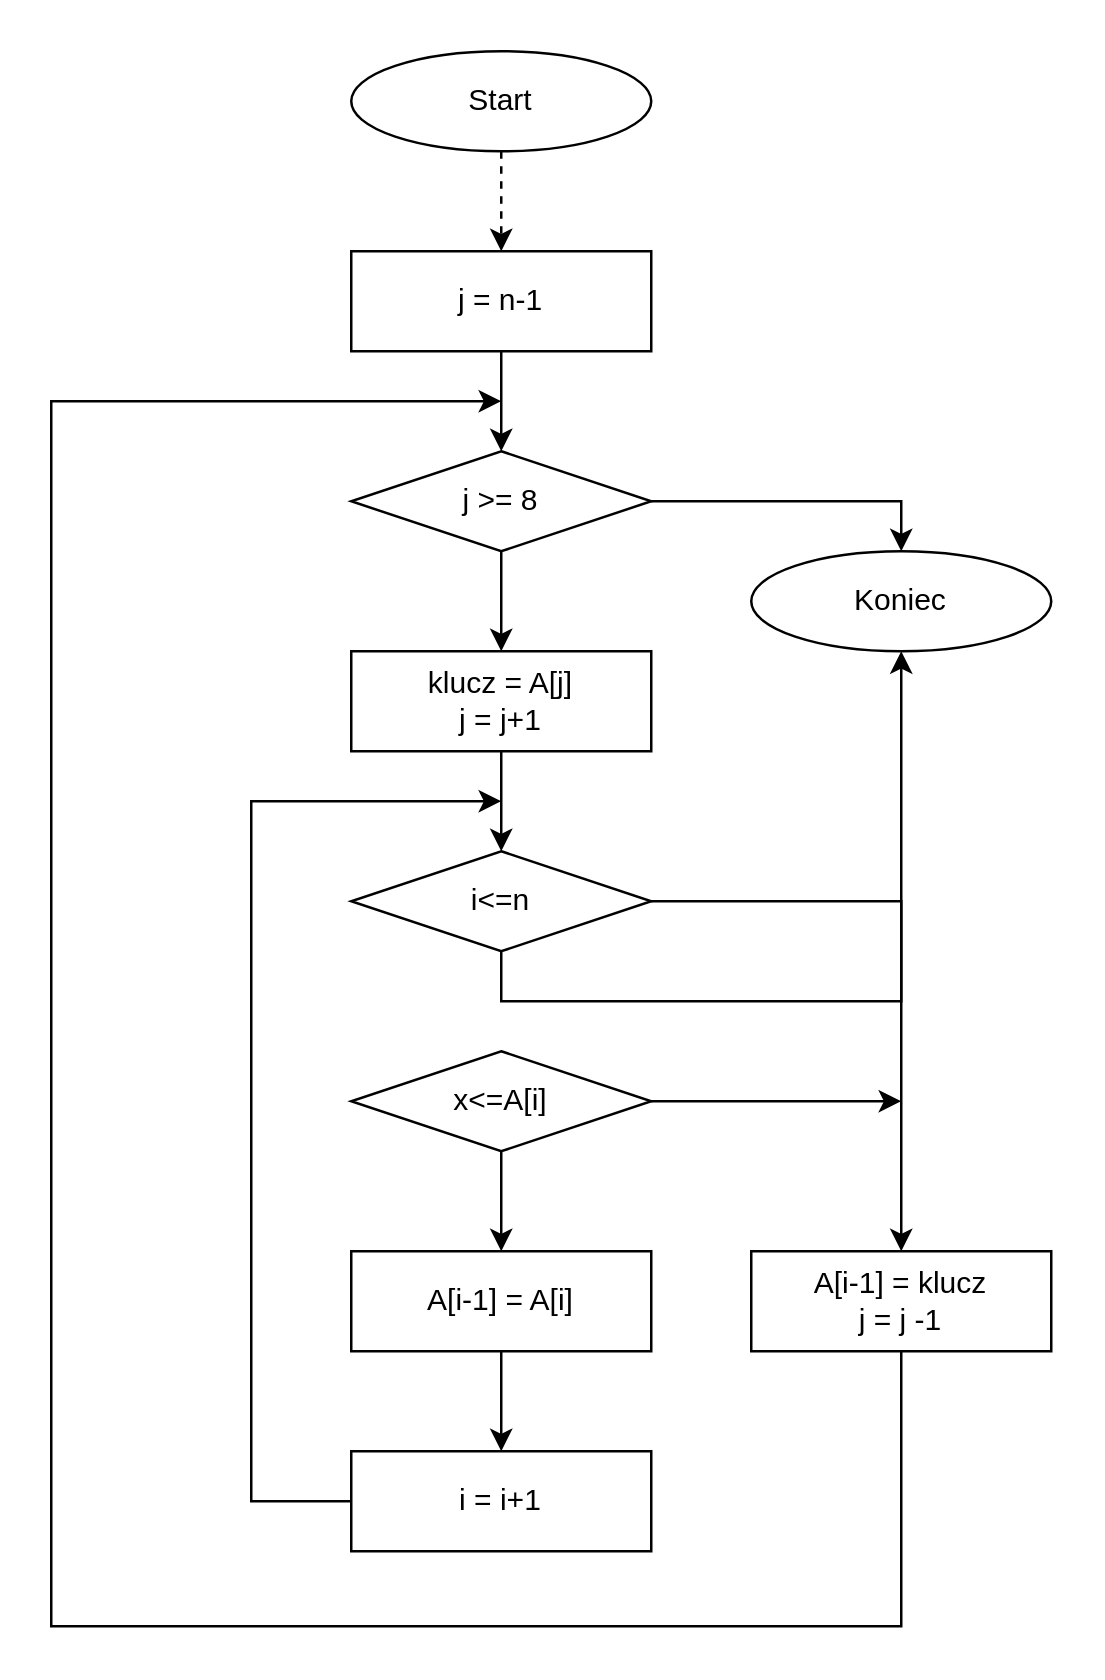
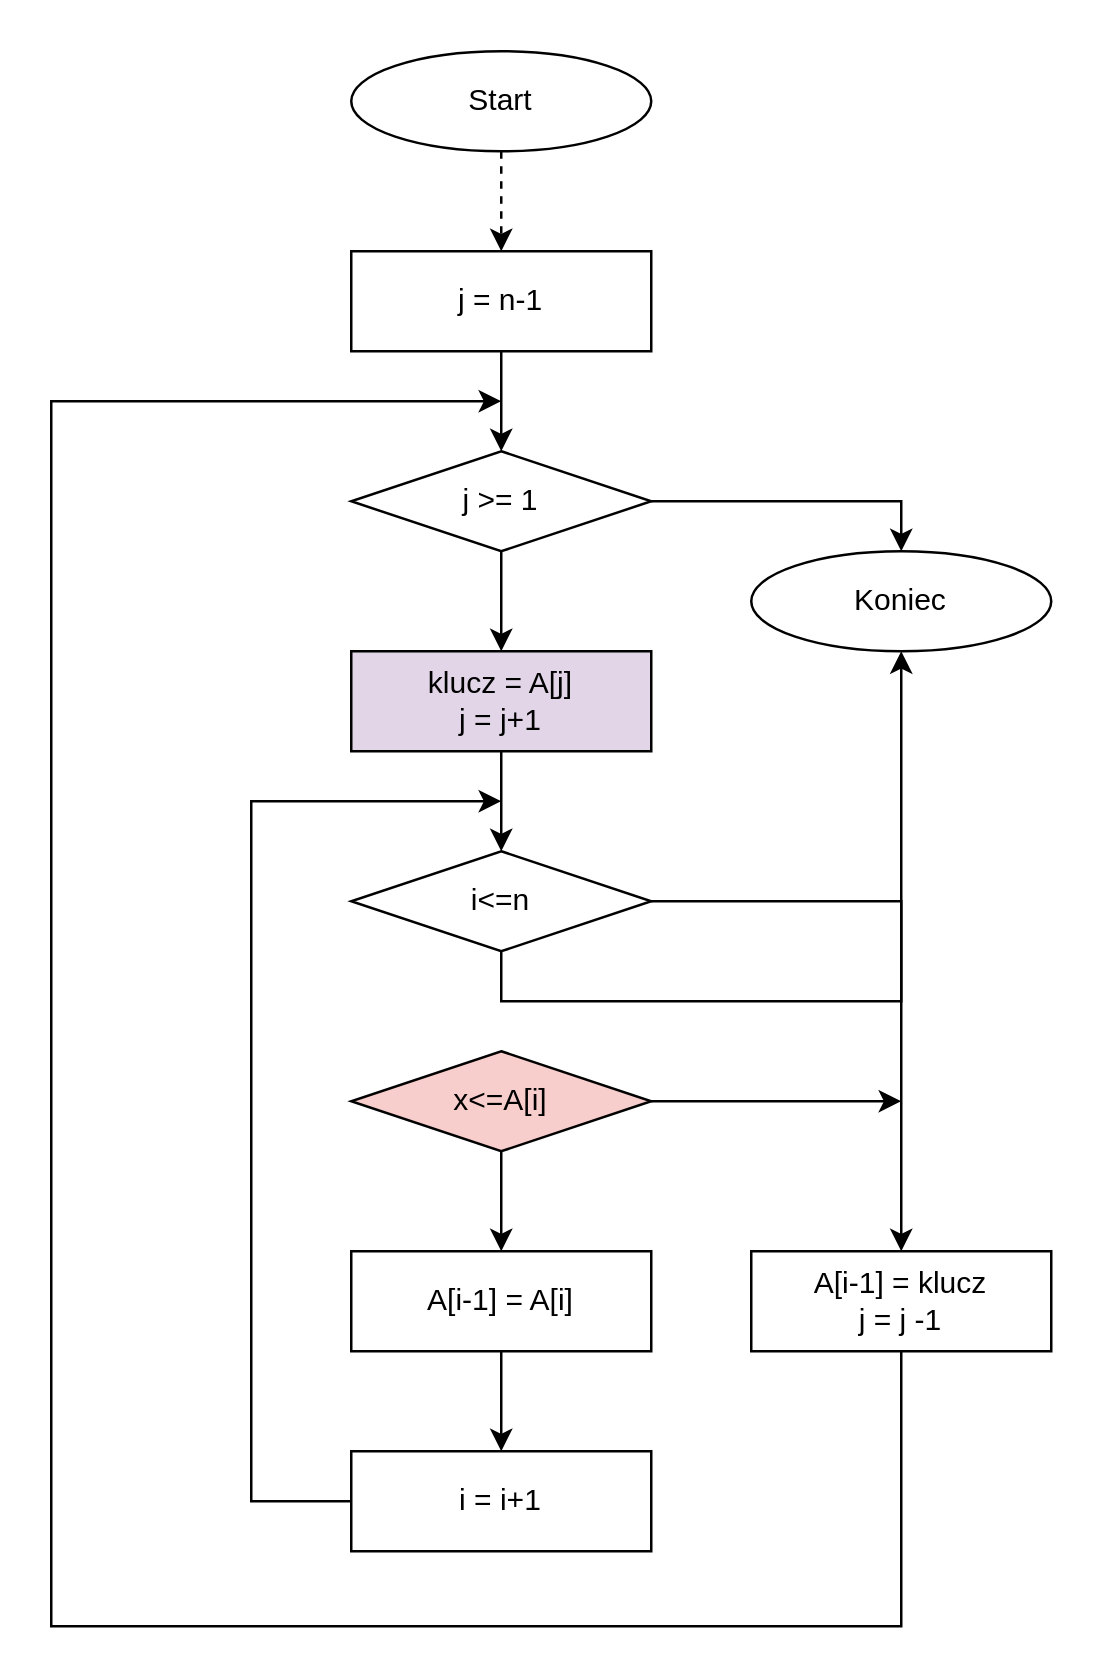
- <mxCell id="8" value="j &amp;gt;= 8" style="rhombus;whiteSpace=wrap;html=1;" vertex="1" parent="1"><mxGeometry x="140" y="180" width="120" height="40" as="geometry" /></mxCell>
+ <mxCell id="8" value="j &amp;gt;= 1" style="rhombus;whiteSpace=wrap;html=1;" vertex="1" parent="1"><mxGeometry x="140" y="180" width="120" height="40" as="geometry" /></mxCell>
- <mxCell id="11" value="&lt;div&gt;klucz = A[j]&lt;/div&gt;&lt;div&gt;j = j+1&lt;br&gt;&lt;/div&gt;" style="rounded=0;whiteSpace=wrap;html=1;" vertex="1" parent="1"><mxGeometry x="140" y="260" width="120" height="40" as="geometry" /></mxCell>
+ <mxCell id="11" value="&lt;div&gt;klucz = A[j]&lt;/div&gt;&lt;div&gt;j = j+1&lt;br&gt;&lt;/div&gt;" style="rounded=0;whiteSpace=wrap;html=1;fillColor=#e1d5e7;" vertex="1" parent="1"><mxGeometry x="140" y="260" width="120" height="40" as="geometry" /></mxCell>
- <mxCell id="17" value="x&amp;lt;=A[i]" style="rhombus;whiteSpace=wrap;html=1;" vertex="1" parent="1"><mxGeometry x="140" y="420" width="120" height="40" as="geometry" /></mxCell>
+ <mxCell id="17" value="x&amp;lt;=A[i]" style="rhombus;whiteSpace=wrap;html=1;fillColor=#f8cecc;" vertex="1" parent="1"><mxGeometry x="140" y="420" width="120" height="40" as="geometry" /></mxCell>
